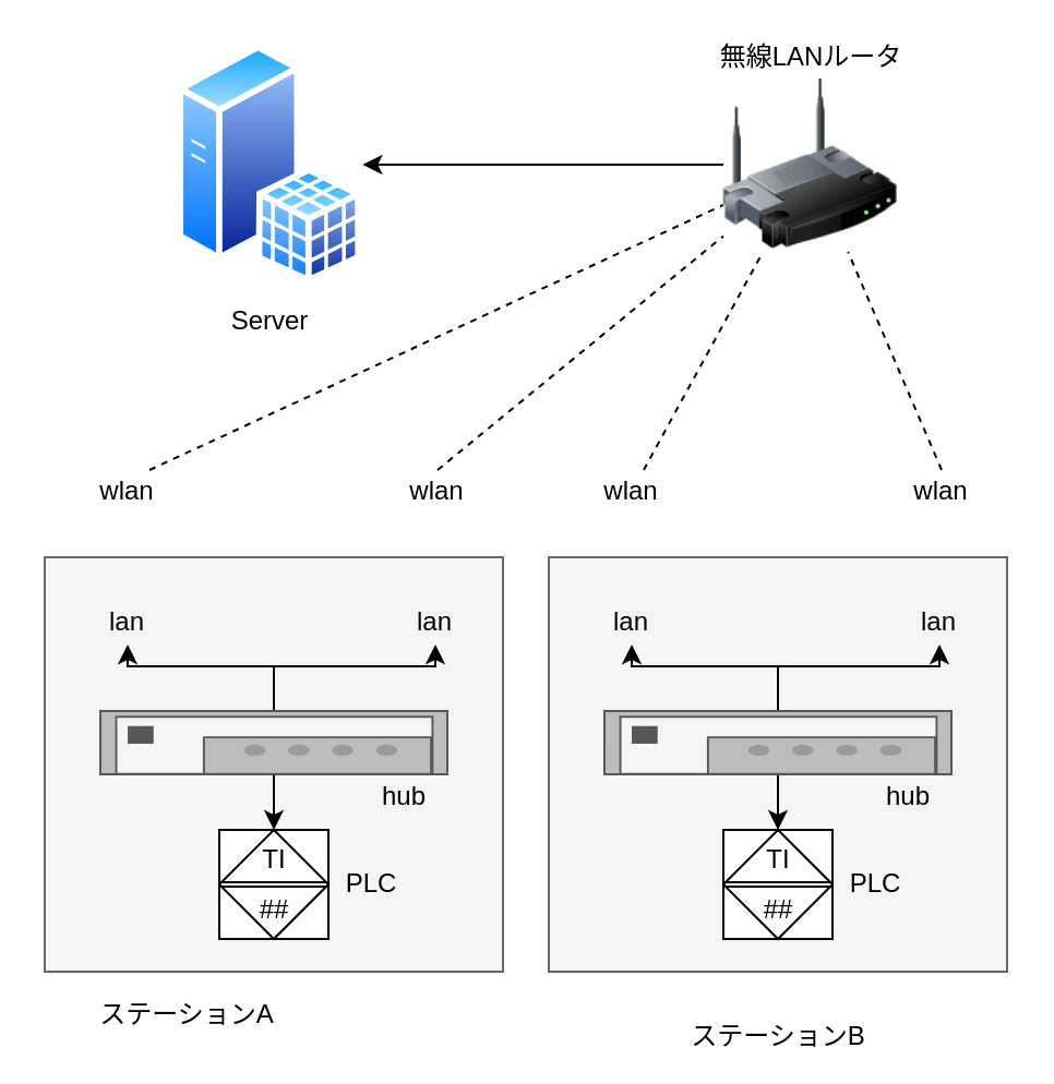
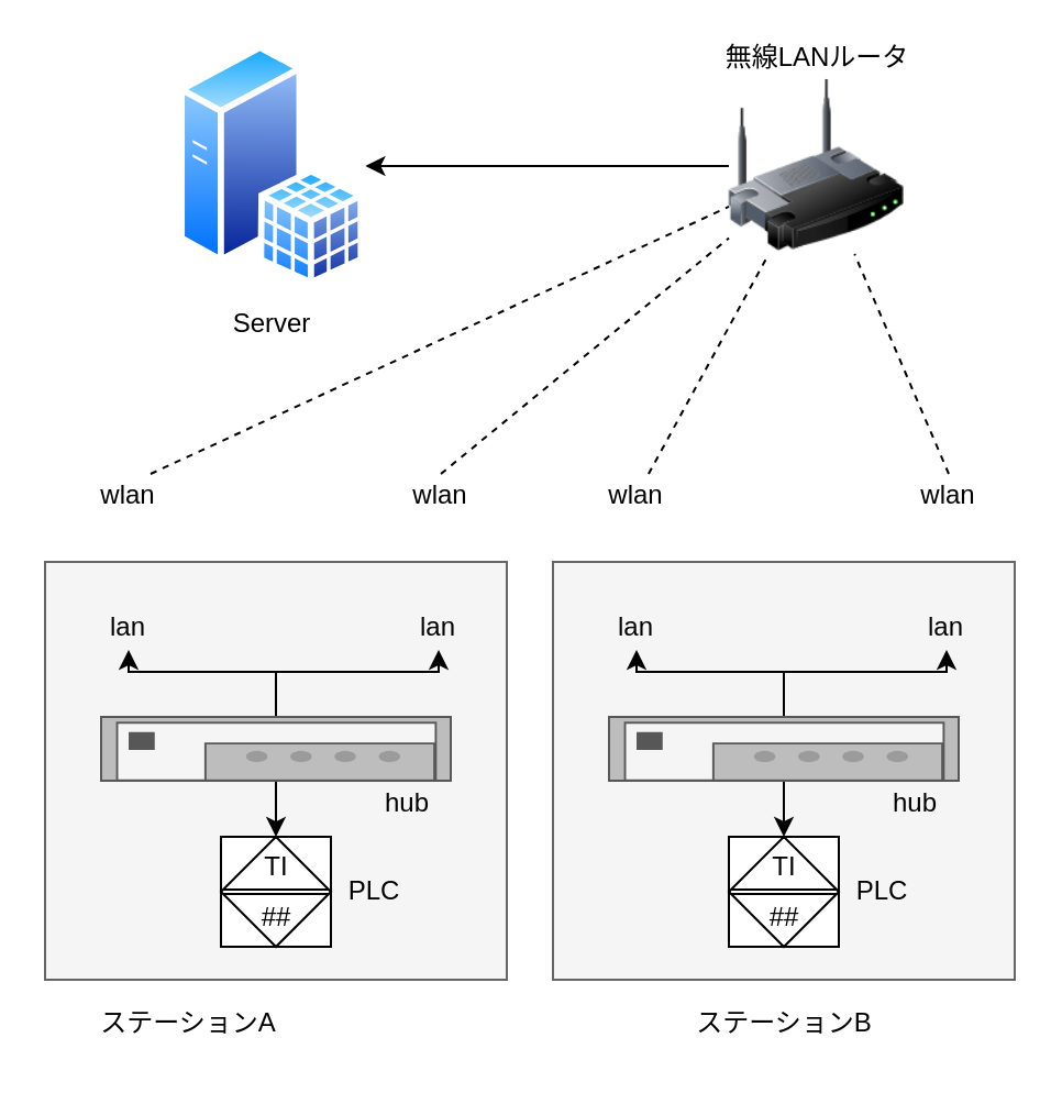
- <mxCell id="31" value="ステーションB" style="text;html=1;strokeColor=none;fillColor=none;align=center;verticalAlign=middle;whiteSpace=wrap;rounded=0;" vertex="1" parent="1"><mxGeometry x="313.5" y="465" width="85" height="20" as="geometry" /></mxCell>
+ <mxCell id="31" value="ステーションB" style="text;html=1;strokeColor=none;fillColor=none;align=center;verticalAlign=middle;whiteSpace=wrap;rounded=0;" vertex="1" parent="1"><mxGeometry x="313.5" y="455" width="85" height="20" as="geometry" /></mxCell>
